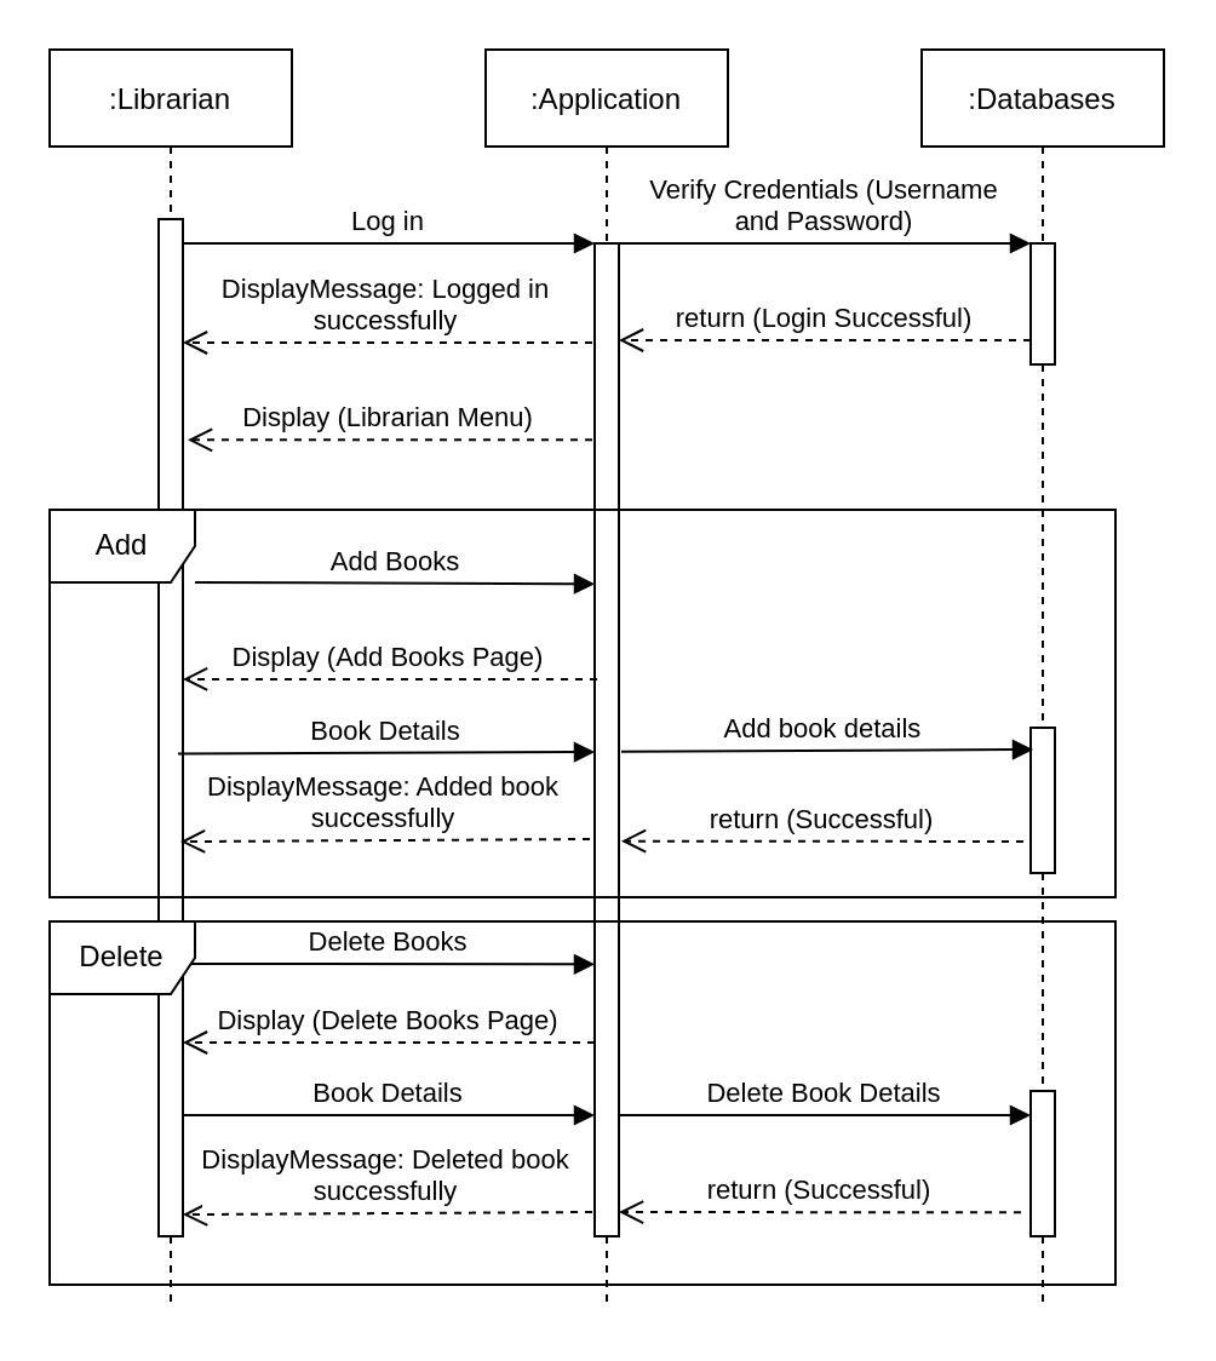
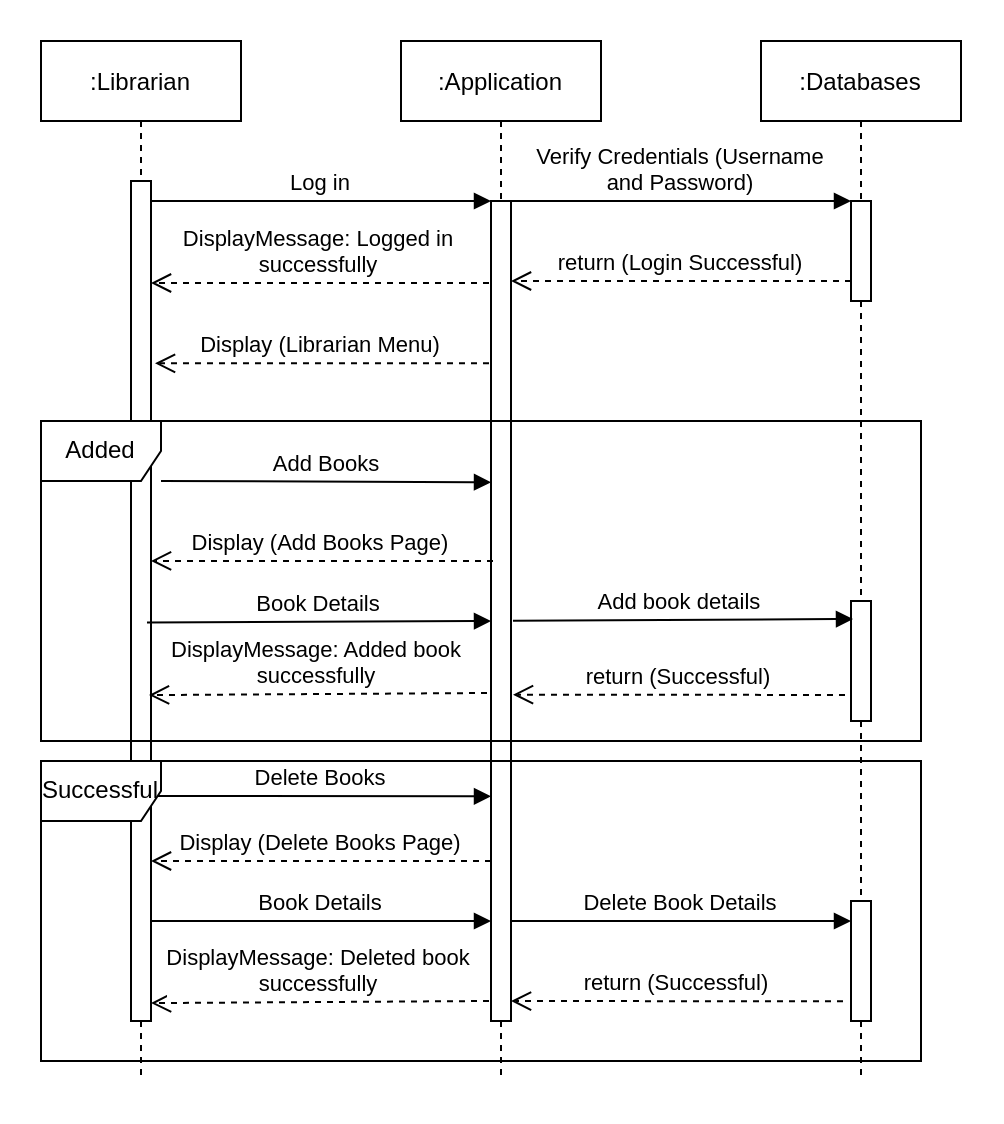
- <mxCell id="27" value="Add" style="shape=umlFrame;whiteSpace=wrap;html=1;" parent="1" vertex="1"><mxGeometry x="20" y="210" width="440" height="160" as="geometry" /></mxCell>
+ <mxCell id="27" value="Added" style="shape=umlFrame;whiteSpace=wrap;html=1;" parent="1" vertex="1"><mxGeometry x="20" y="210" width="440" height="160" as="geometry" /></mxCell>
- <mxCell id="28" value="Delete" style="shape=umlFrame;whiteSpace=wrap;html=1;" parent="1" vertex="1"><mxGeometry x="20" y="380" width="440" height="150" as="geometry" /></mxCell>
+ <mxCell id="28" value="Successful" style="shape=umlFrame;whiteSpace=wrap;html=1;" parent="1" vertex="1"><mxGeometry x="20" y="380" width="440" height="150" as="geometry" /></mxCell>
